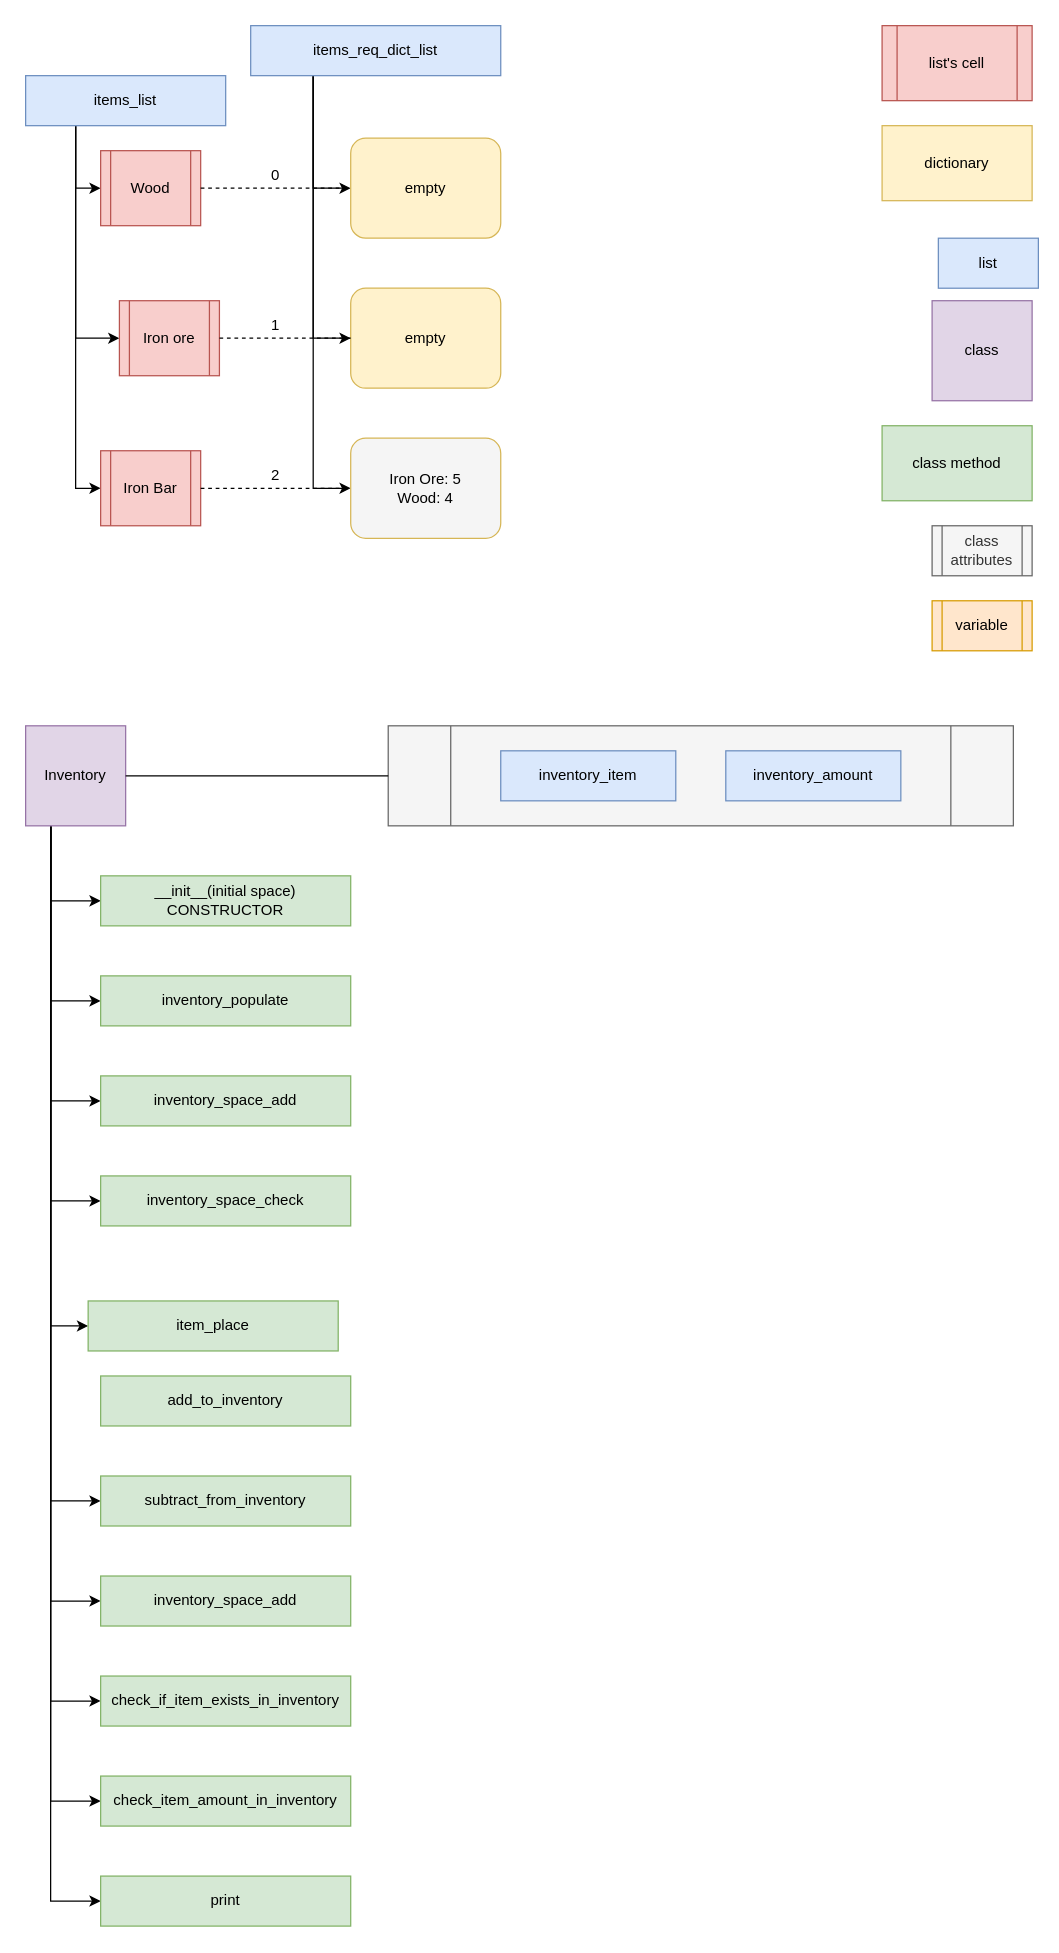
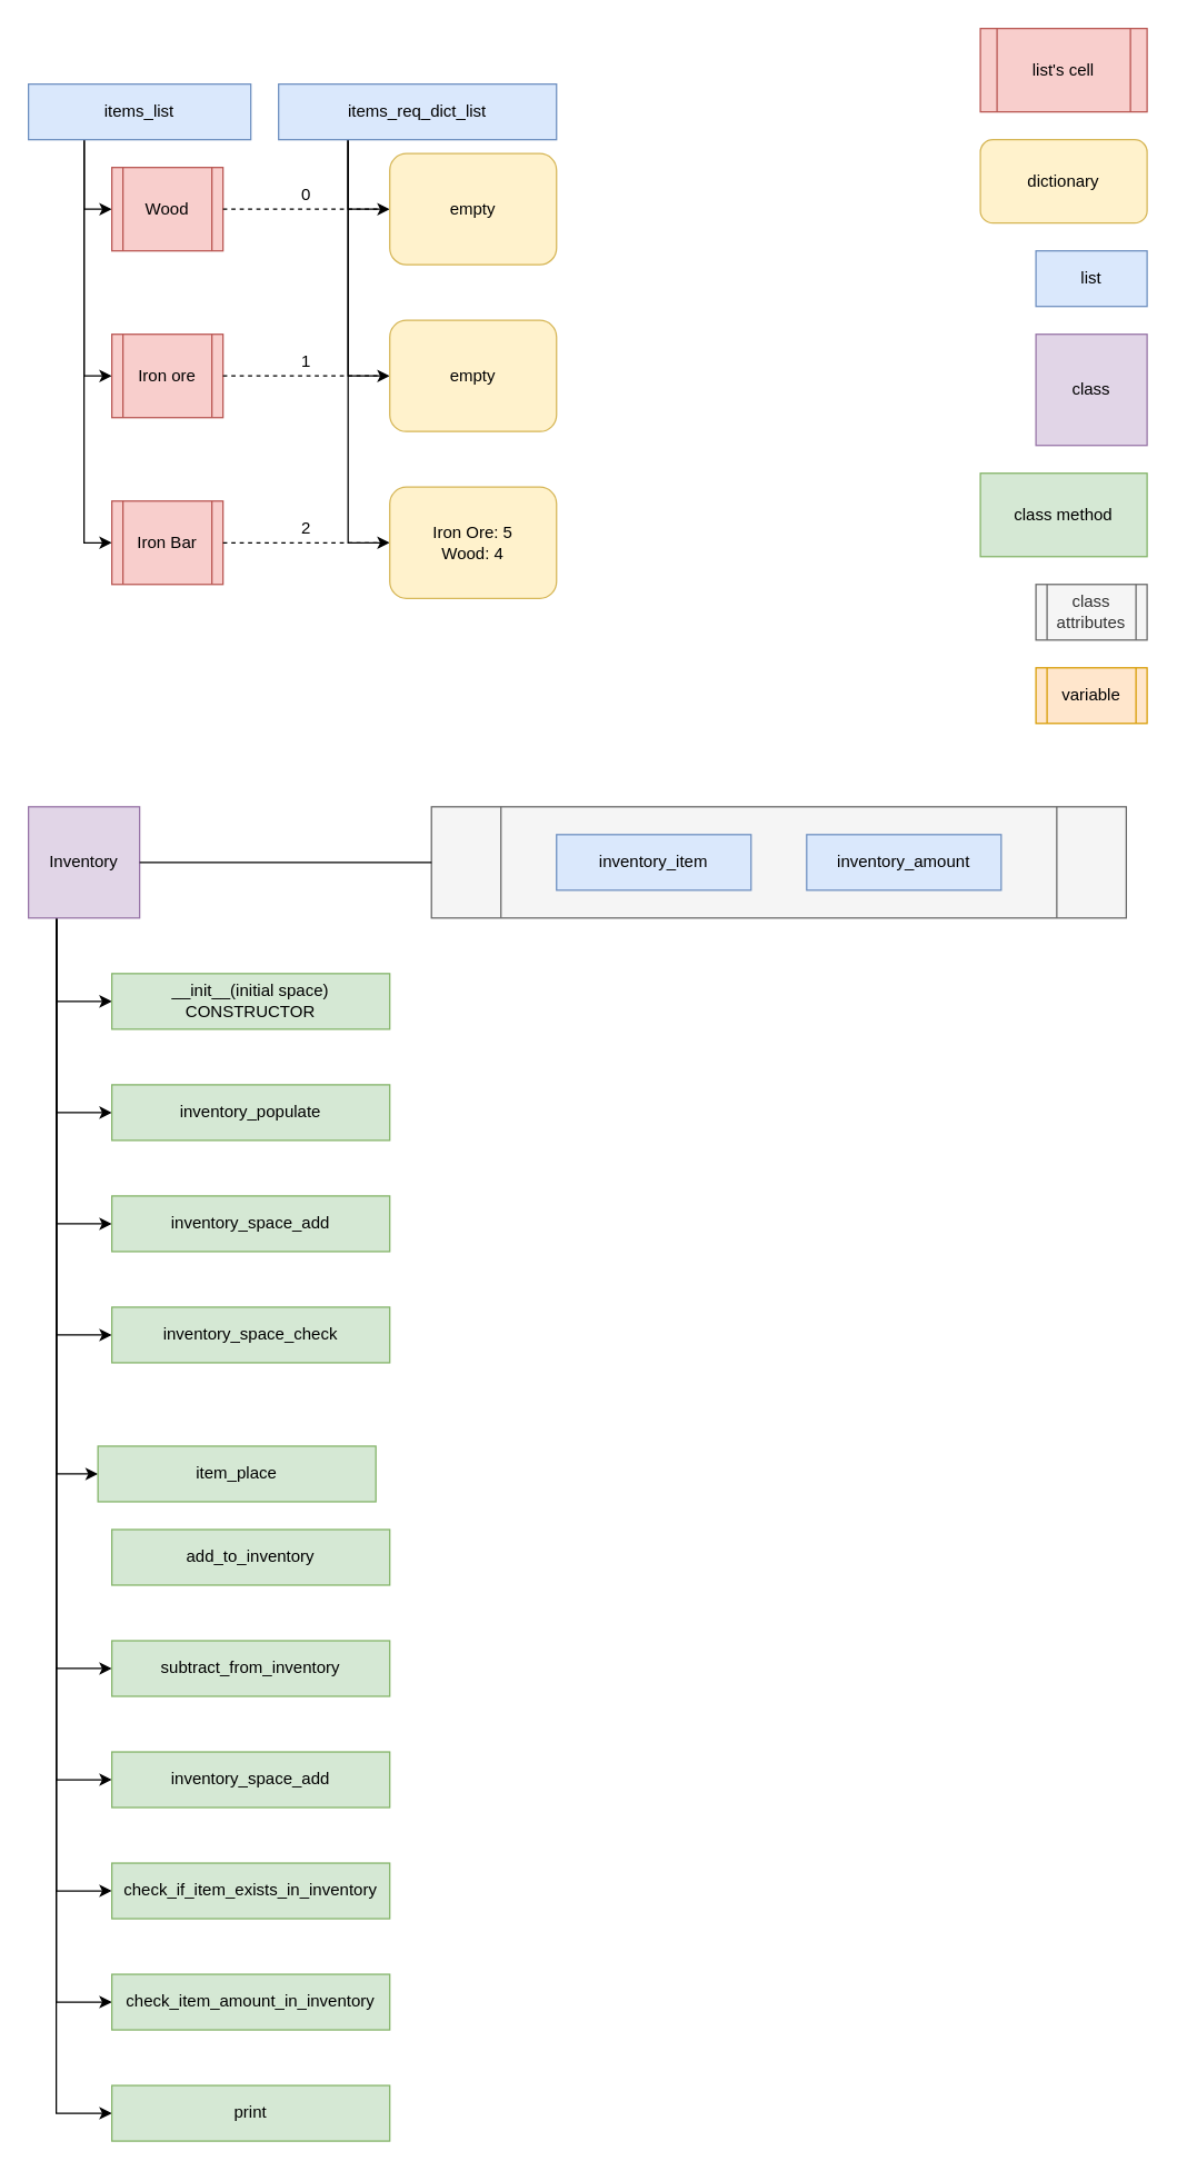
- <mxCell id="9" value="items_req_dict_list&lt;br&gt;" style="rounded=0;whiteSpace=wrap;html=1;fillColor=#dae8fc;strokeColor=#6c8ebf;" vertex="1" parent="1"><mxGeometry x="200" y="20" width="200" height="40" as="geometry" /></mxCell>
+ <mxCell id="9" value="items_req_dict_list&lt;br&gt;" style="rounded=0;whiteSpace=wrap;html=1;fillColor=#dae8fc;strokeColor=#6c8ebf;" vertex="1" parent="1"><mxGeometry x="200" y="60" width="200" height="40" as="geometry" /></mxCell>
- <mxCell id="16" value="dictionary" style="whiteSpace=wrap;html=1;fillColor=#fff2cc;strokeColor=#d6b656;rounded=0;" vertex="1" parent="1"><mxGeometry x="705" y="100" width="120" height="60" as="geometry" /></mxCell>
+ <mxCell id="16" value="dictionary" style="rounded=1;whiteSpace=wrap;html=1;fillColor=#fff2cc;strokeColor=#d6b656;" vertex="1" parent="1"><mxGeometry x="705" y="100" width="120" height="60" as="geometry" /></mxCell>
- <mxCell id="15" value="list" style="rounded=0;whiteSpace=wrap;html=1;fillColor=#dae8fc;strokeColor=#6c8ebf;" vertex="1" parent="1"><mxGeometry x="750" y="190" width="80" height="40" as="geometry" /></mxCell>
+ <mxCell id="15" value="list" style="rounded=0;whiteSpace=wrap;html=1;fillColor=#dae8fc;strokeColor=#6c8ebf;" vertex="1" parent="1"><mxGeometry x="745" y="180" width="80" height="40" as="geometry" /></mxCell>
- <mxCell id="11" value="Iron ore" style="shape=process;whiteSpace=wrap;html=1;backgroundOutline=1;fillColor=#f8cecc;strokeColor=#b85450;" vertex="1" parent="1"><mxGeometry x="95" y="240" width="80" height="60" as="geometry" /></mxCell>
+ <mxCell id="11" value="Iron ore" style="shape=process;whiteSpace=wrap;html=1;backgroundOutline=1;fillColor=#f8cecc;strokeColor=#b85450;" vertex="1" parent="1"><mxGeometry x="80" y="240" width="80" height="60" as="geometry" /></mxCell>
- <mxCell id="18" value="Iron Ore: 5&lt;br&gt;Wood: 4&lt;br&gt;" style="rounded=1;whiteSpace=wrap;html=1;fillColor=#f5f5f5;strokeColor=#d6b656;" vertex="1" parent="1"><mxGeometry x="280" y="350" width="120" height="80" as="geometry" /></mxCell>
+ <mxCell id="18" value="Iron Ore: 5&lt;br&gt;Wood: 4&lt;br&gt;" style="rounded=1;whiteSpace=wrap;html=1;fillColor=#fff2cc;strokeColor=#d6b656;" vertex="1" parent="1"><mxGeometry x="280" y="350" width="120" height="80" as="geometry" /></mxCell>
